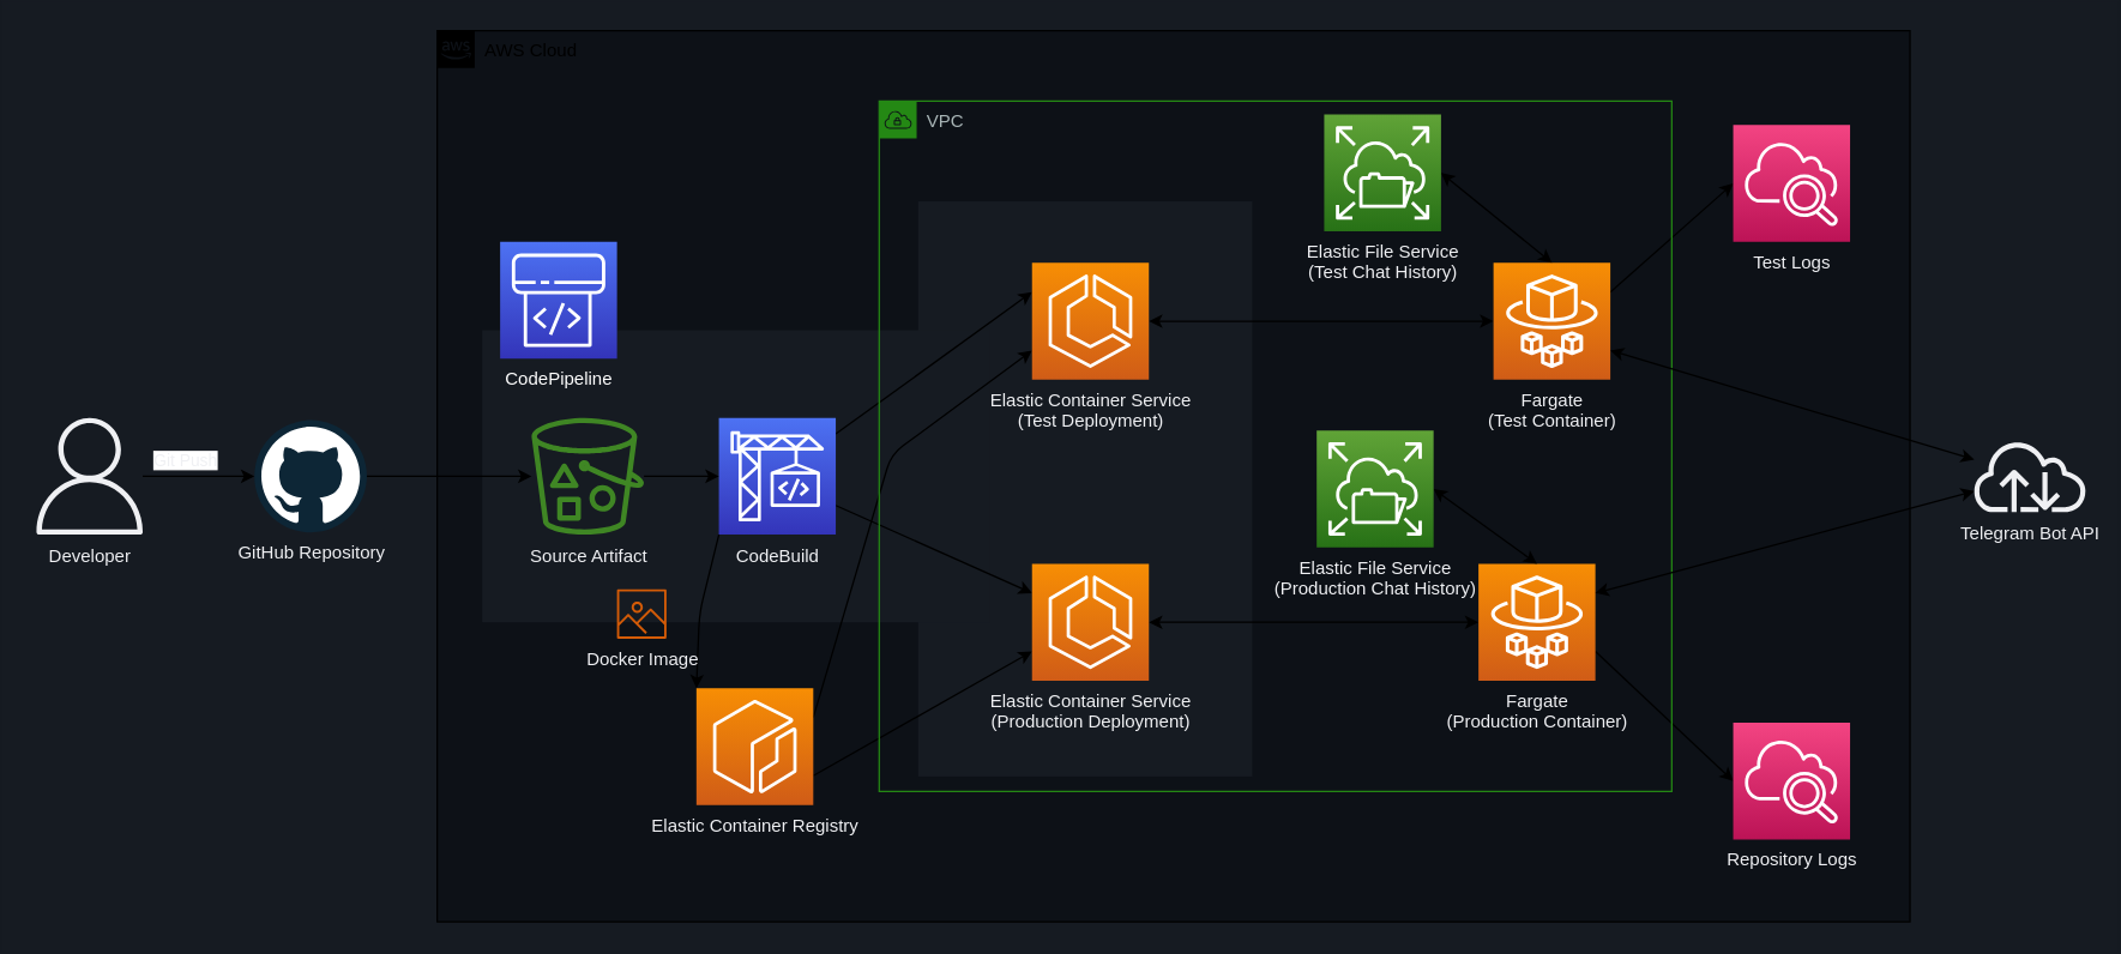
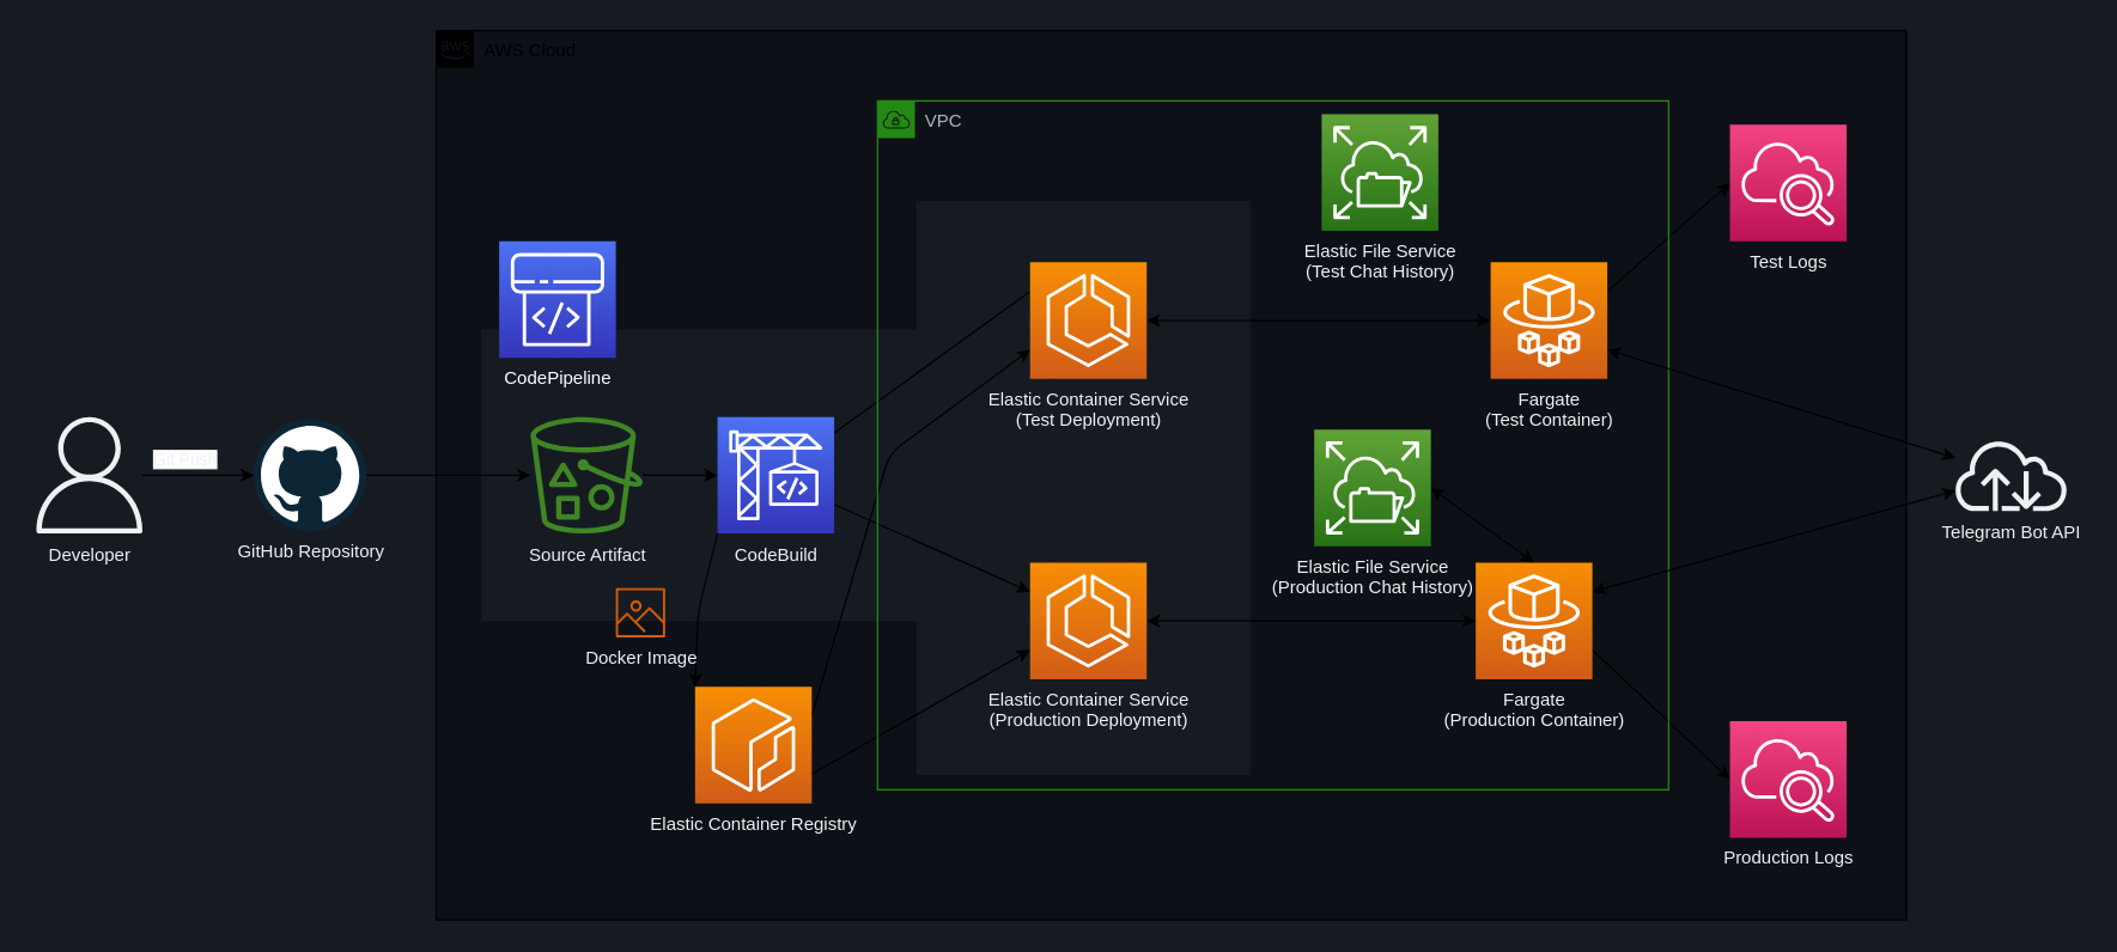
- <mxCell id="24" style="edgeStyle=none;sketch=0;html=1;exitX=1;exitY=0.5;exitDx=0;exitDy=0;exitPerimeter=0;entryX=0.5;entryY=0;entryDx=0;entryDy=0;entryPerimeter=0;shadow=0;fontColor=#EFF0F3;startArrow=classic;startFill=1;" edge="1" parent="2" source="25" target="23"><mxGeometry relative="1" as="geometry" /></mxCell>
- <mxCell id="7" value="" style="edgeStyle=none;html=1;fontColor=#EFF0F3;entryX=0;entryY=0.25;entryDx=0;entryDy=0;entryPerimeter=0;shadow=0;" edge="1" parent="2" source="9" target="19"><mxGeometry relative="1" as="geometry" /></mxCell>
+ <mxCell id="7" value="" style="edgeStyle=none;html=1;fontColor=#EFF0F3;entryX=0;entryY=0.25;entryDx=0;entryDy=0;entryPerimeter=0;shadow=0;endArrow=none;" edge="1" parent="2" source="9" target="19"><mxGeometry relative="1" as="geometry" /></mxCell>
- <mxCell id="36" value="&lt;font color=&quot;#eff0f3&quot;&gt;Telegram Bot API&lt;/font&gt;" style="sketch=0;outlineConnect=0;fontColor=#232F3E;gradientColor=none;fillColor=#EFF0F3;strokeColor=none;dashed=0;verticalLabelPosition=bottom;verticalAlign=top;align=center;html=1;fontSize=12;fontStyle=0;aspect=fixed;pointerEvents=1;shape=mxgraph.aws4.internet;rounded=0;" vertex="1" parent="1"><mxGeometry x="1315" y="293.5" width="78" height="48" as="geometry" /></mxCell>
+ <mxCell id="36" value="&lt;font color=&quot;#eff0f3&quot;&gt;Telegram Bot API&lt;/font&gt;" style="sketch=0;outlineConnect=0;fontColor=#232F3E;gradientColor=none;fillColor=#EFF0F3;strokeColor=none;dashed=0;verticalLabelPosition=bottom;verticalAlign=top;align=center;html=1;fontSize=12;fontStyle=0;aspect=fixed;pointerEvents=1;shape=mxgraph.aws4.internet;rounded=0;" vertex="1" parent="1"><mxGeometry x="1305" y="293.5" width="78" height="48" as="geometry" /></mxCell>
- <mxCell id="30" value="&lt;font color=&quot;#eff0f3&quot;&gt;Repository&amp;nbsp;Logs&lt;/font&gt;" style="sketch=0;points=[[0,0,0],[0.25,0,0],[0.5,0,0],[0.75,0,0],[1,0,0],[0,1,0],[0.25,1,0],[0.5,1,0],[0.75,1,0],[1,1,0],[0,0.25,0],[0,0.5,0],[0,0.75,0],[1,0.25,0],[1,0.5,0],[1,0.75,0]];points=[[0,0,0],[0.25,0,0],[0.5,0,0],[0.75,0,0],[1,0,0],[0,1,0],[0.25,1,0],[0.5,1,0],[0.75,1,0],[1,1,0],[0,0.25,0],[0,0.5,0],[0,0.75,0],[1,0.25,0],[1,0.5,0],[1,0.75,0]];outlineConnect=0;fontColor=#232F3E;gradientColor=#F34482;gradientDirection=north;fillColor=#BC1356;strokeColor=#ffffff;dashed=0;verticalLabelPosition=bottom;verticalAlign=top;align=center;html=1;fontSize=12;fontStyle=0;aspect=fixed;shape=mxgraph.aws4.resourceIcon;resIcon=mxgraph.aws4.cloudwatch_2;rounded=0;" vertex="1" parent="2"><mxGeometry x="865" y="462" width="78" height="78" as="geometry" /></mxCell>
+ <mxCell id="30" value="&lt;font color=&quot;#eff0f3&quot;&gt;Production&amp;nbsp;Logs&lt;/font&gt;" style="sketch=0;points=[[0,0,0],[0.25,0,0],[0.5,0,0],[0.75,0,0],[1,0,0],[0,1,0],[0.25,1,0],[0.5,1,0],[0.75,1,0],[1,1,0],[0,0.25,0],[0,0.5,0],[0,0.75,0],[1,0.25,0],[1,0.5,0],[1,0.75,0]];points=[[0,0,0],[0.25,0,0],[0.5,0,0],[0.75,0,0],[1,0,0],[0,1,0],[0.25,1,0],[0.5,1,0],[0.75,1,0],[1,1,0],[0,0.25,0],[0,0.5,0],[0,0.75,0],[1,0.25,0],[1,0.5,0],[1,0.75,0]];outlineConnect=0;fontColor=#232F3E;gradientColor=#F34482;gradientDirection=north;fillColor=#BC1356;strokeColor=#ffffff;dashed=0;verticalLabelPosition=bottom;verticalAlign=top;align=center;html=1;fontSize=12;fontStyle=0;aspect=fixed;shape=mxgraph.aws4.resourceIcon;resIcon=mxgraph.aws4.cloudwatch_2;rounded=0;" vertex="1" parent="2"><mxGeometry x="865" y="462" width="78" height="78" as="geometry" /></mxCell>
